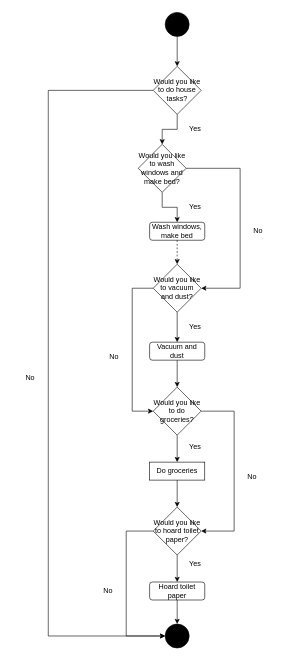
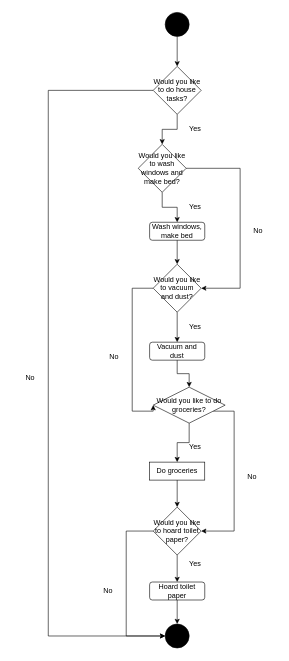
- <mxCell id="7" style="edgeStyle=orthogonalEdgeStyle;rounded=0;orthogonalLoop=1;jettySize=auto;html=1;dashed=1;" edge="1" parent="1" source="8" target="13"><mxGeometry relative="1" as="geometry" /></mxCell>
+ <mxCell id="7" style="edgeStyle=orthogonalEdgeStyle;rounded=0;orthogonalLoop=1;jettySize=auto;html=1;" edge="1" parent="1" source="8" target="13"><mxGeometry relative="1" as="geometry" /></mxCell>
- <mxCell id="18" value="Would you like to do groceries?" style="rhombus;whiteSpace=wrap;html=1;" vertex="1" parent="1"><mxGeometry x="255" y="645" width="80" height="80" as="geometry" /></mxCell>
+ <mxCell id="18" value="Would you like to do groceries?" style="rhombus;whiteSpace=wrap;html=1;" vertex="1" parent="1"><mxGeometry x="255" y="645" width="120" height="60" as="geometry" /></mxCell>
